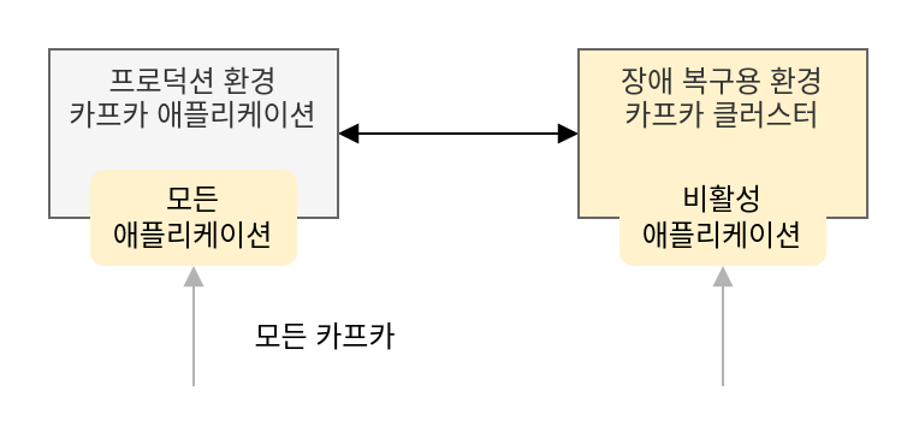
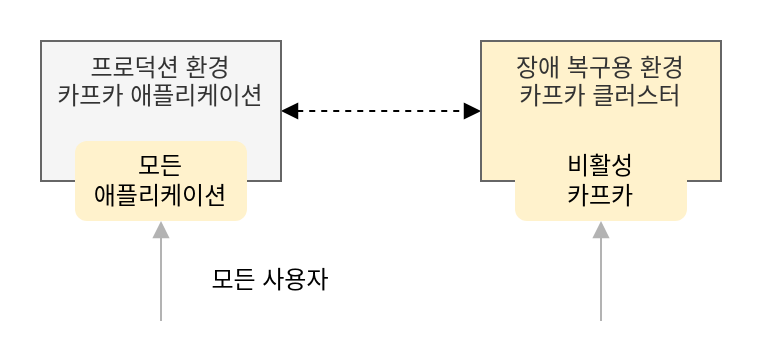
- <mxCell id="2" style="edgeStyle=orthogonalEdgeStyle;rounded=0;orthogonalLoop=1;jettySize=auto;html=1;endArrow=block;endFill=1;startArrow=block;startFill=1;" edge="1" parent="1" source="3" target="5"><mxGeometry relative="1" as="geometry" /></mxCell>
+ <mxCell id="2" style="edgeStyle=orthogonalEdgeStyle;rounded=0;orthogonalLoop=1;jettySize=auto;html=1;endArrow=block;endFill=1;startArrow=block;startFill=1;dashed=1;" edge="1" parent="1" source="3" target="5"><mxGeometry relative="1" as="geometry" /></mxCell>
- <mxCell id="6" value="비활성&lt;br&gt;&lt;div&gt;애플리케이션&lt;/div&gt;" style="rounded=1;whiteSpace=wrap;html=1;fillColor=#fff2cc;strokeColor=none;" vertex="1" parent="1"><mxGeometry x="257" y="70" width="86" height="40" as="geometry" /></mxCell>
+ <mxCell id="6" value="비활성&lt;br&gt;&lt;div&gt;카프카&lt;/div&gt;" style="rounded=1;whiteSpace=wrap;html=1;fillColor=#fff2cc;strokeColor=none;" vertex="1" parent="1"><mxGeometry x="257" y="70" width="86" height="40" as="geometry" /></mxCell>
- <mxCell id="8" value="모든 카프카" style="text;html=1;align=center;verticalAlign=middle;whiteSpace=wrap;rounded=0;" vertex="1" parent="1"><mxGeometry x="80" y="130" width="110" height="20" as="geometry" /></mxCell>
+ <mxCell id="8" value="모든 사용자" style="text;html=1;align=center;verticalAlign=middle;whiteSpace=wrap;rounded=0;" vertex="1" parent="1"><mxGeometry x="80" y="130" width="110" height="20" as="geometry" /></mxCell>
